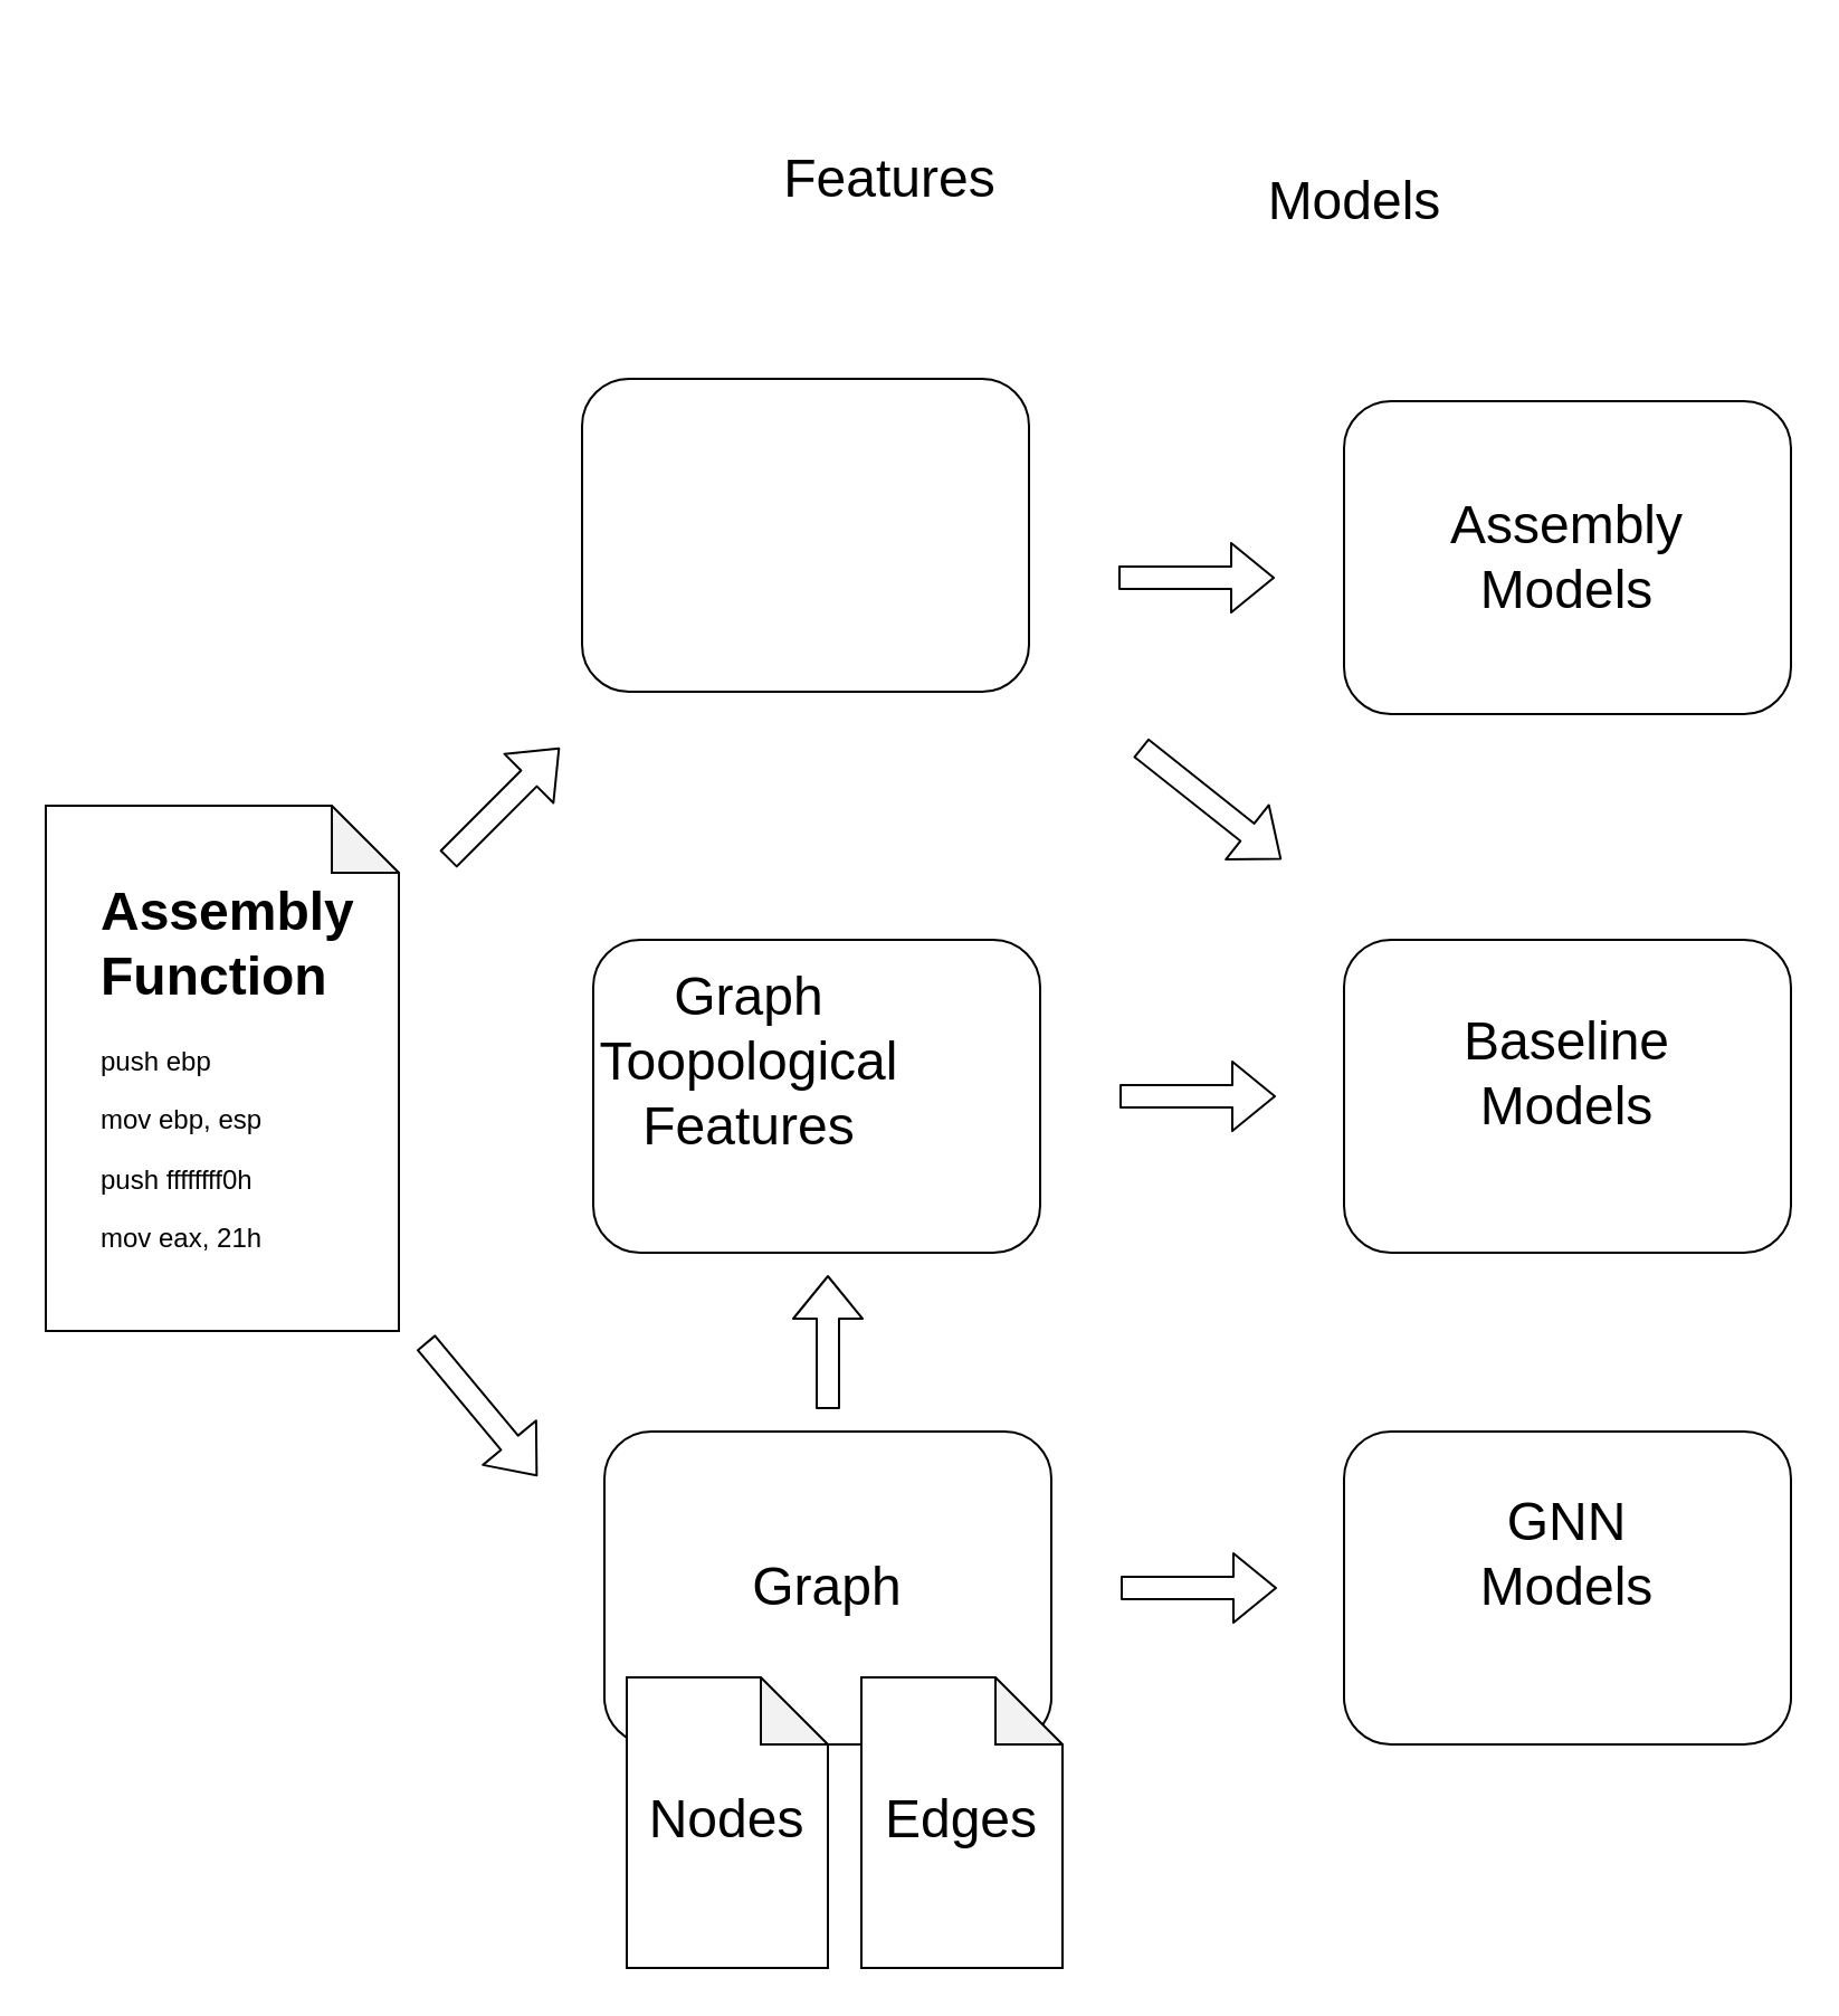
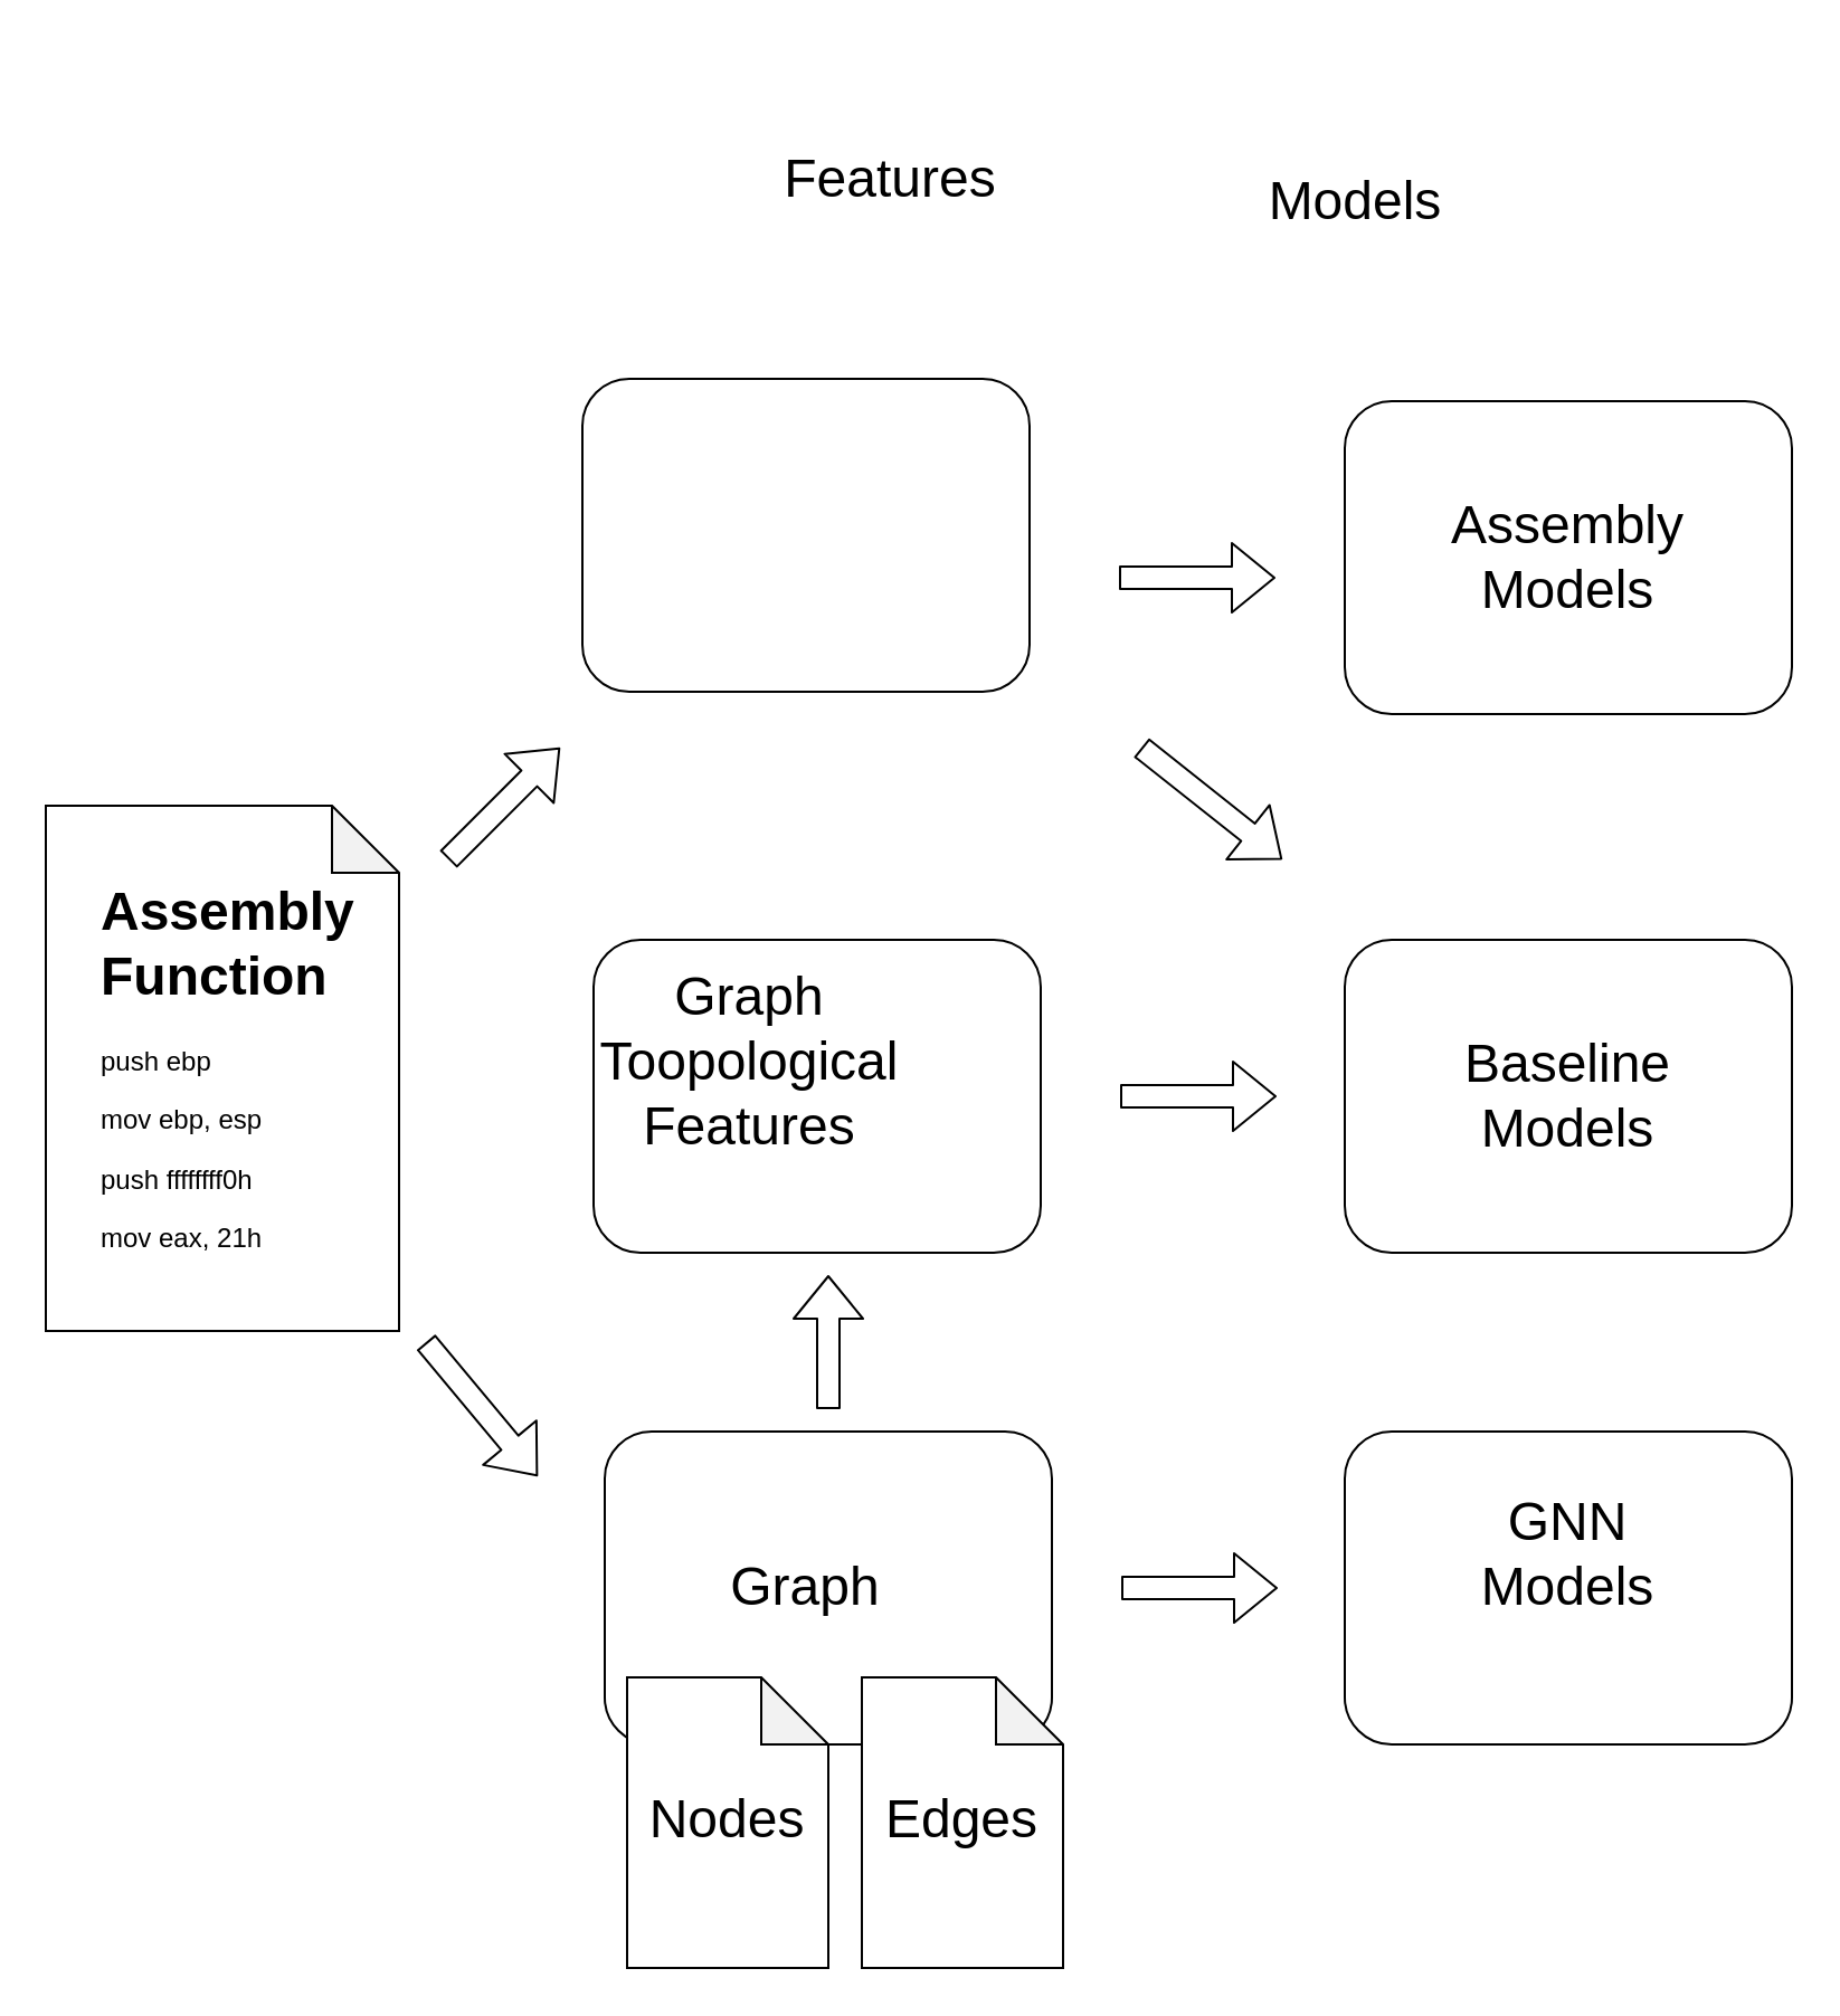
- <mxCell id="20" value="&lt;font style=&quot;font-size: 24px&quot;&gt;Baseline Models&lt;br&gt;&lt;/font&gt;" style="text;html=1;strokeColor=none;fillColor=none;align=center;verticalAlign=middle;whiteSpace=wrap;rounded=0;" vertex="1" parent="1"><mxGeometry x="641" y="460" width="120" height="40" as="geometry" /></mxCell>
+ <mxCell id="20" value="&lt;font style=&quot;font-size: 24px&quot;&gt;Baseline Models&lt;br&gt;&lt;/font&gt;" style="text;html=1;strokeColor=none;fillColor=none;align=center;verticalAlign=middle;whiteSpace=wrap;rounded=0;" vertex="1" parent="1"><mxGeometry x="641" y="470" width="120" height="40" as="geometry" /></mxCell>
- <mxCell id="8" value="&lt;span style=&quot;font-size: 24px&quot;&gt;Graph&lt;/span&gt;" style="text;html=1;strokeColor=none;fillColor=none;align=center;verticalAlign=middle;whiteSpace=wrap;rounded=0;" vertex="1" parent="1"><mxGeometry x="310" y="690" width="120" height="40" as="geometry" /></mxCell>
+ <mxCell id="8" value="&lt;span style=&quot;font-size: 24px&quot;&gt;Graph&lt;/span&gt;" style="text;html=1;strokeColor=none;fillColor=none;align=center;verticalAlign=middle;whiteSpace=wrap;rounded=0;" vertex="1" parent="1"><mxGeometry x="300" y="690" width="120" height="40" as="geometry" /></mxCell>
